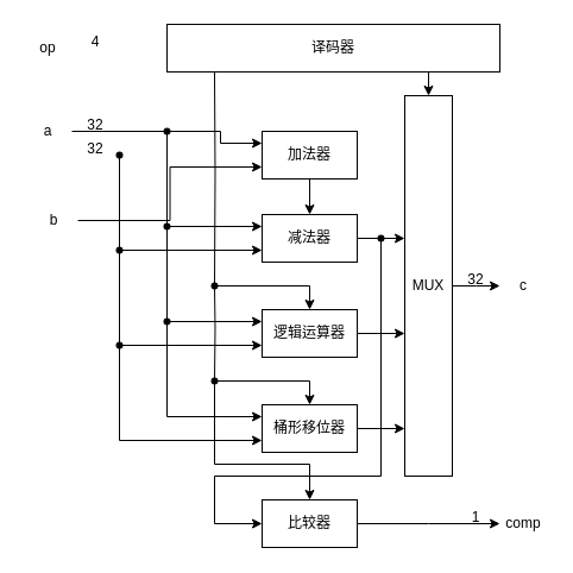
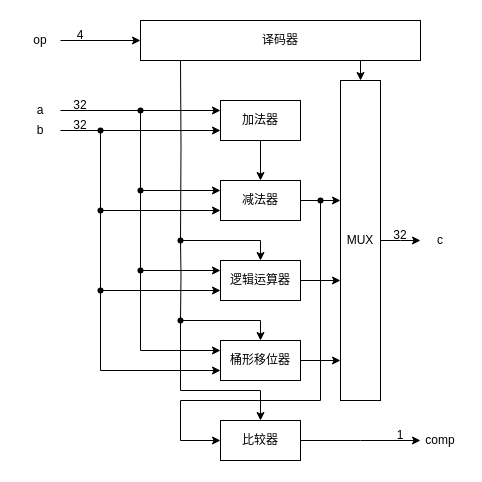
+ <mxCell id="10" style="edgeStyle=orthogonalEdgeStyle;rounded=0;orthogonalLoop=1;jettySize=auto;html=1;entryX=0;entryY=0.5;entryDx=0;entryDy=0;" parent="1" source="11" target="3" edge="1"><mxGeometry relative="1" as="geometry" /></mxCell>
- <mxCell id="9" value="加法器" style="rounded=0;whiteSpace=wrap;html=1;" parent="1" vertex="1"><mxGeometry x="220" y="110" width="80" height="40" as="geometry" /></mxCell>
+ <mxCell id="9" value="加法器" style="rounded=0;whiteSpace=wrap;html=1;" parent="1" vertex="1"><mxGeometry x="220" y="100" width="80" height="40" as="geometry" /></mxCell>
- <mxCell id="15" value="b" style="text;html=1;strokeColor=none;fillColor=none;align=center;verticalAlign=middle;whiteSpace=wrap;rounded=0;" parent="1" vertex="1"><mxGeometry x="25" y="175" width="40" height="20" as="geometry" /></mxCell>
+ <mxCell id="15" value="b" style="text;html=1;strokeColor=none;fillColor=none;align=center;verticalAlign=middle;whiteSpace=wrap;rounded=0;" parent="1" vertex="1"><mxGeometry x="20" y="120" width="40" height="20" as="geometry" /></mxCell>
